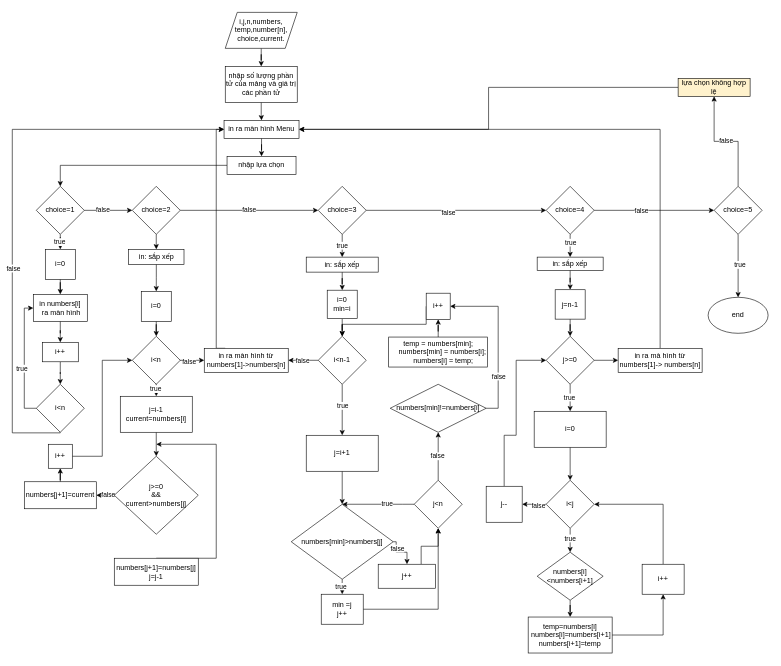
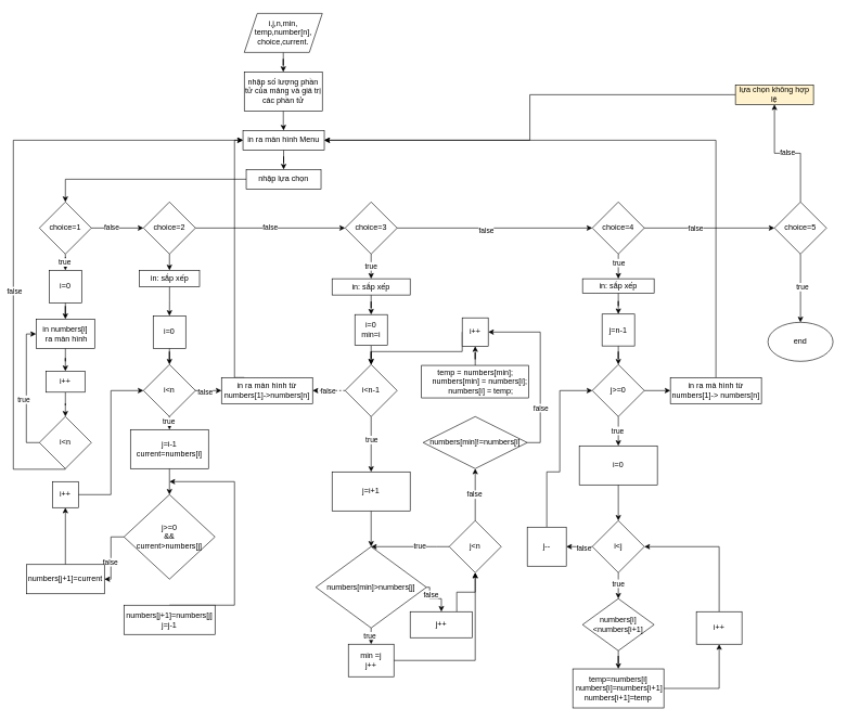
- <mxCell id="3" value="i,j,n,numbers,&lt;br&gt;temp,number[n],&lt;br&gt;choice,current." style="shape=parallelogram;perimeter=parallelogramPerimeter;whiteSpace=wrap;html=1;fixedSize=1;" vertex="1" parent="1"><mxGeometry x="375" y="20" width="120" height="60" as="geometry" /></mxCell>
+ <mxCell id="3" value="i,j,n,min,&lt;br&gt;temp,number[n],&lt;br&gt;choice,current." style="shape=parallelogram;perimeter=parallelogramPerimeter;whiteSpace=wrap;html=1;fixedSize=1;" vertex="1" parent="1"><mxGeometry x="375" y="20" width="120" height="60" as="geometry" /></mxCell>
- <mxCell id="75" style="edgeStyle=orthogonalEdgeStyle;rounded=0;orthogonalLoop=1;jettySize=auto;html=1;exitX=0;exitY=0.5;exitDx=0;exitDy=0;" edge="1" parent="1" source="77" target="56"><mxGeometry relative="1" as="geometry" /></mxCell>
+ <mxCell id="75" style="edgeStyle=orthogonalEdgeStyle;rounded=0;orthogonalLoop=1;jettySize=auto;html=1;exitX=0;exitY=0.5;exitDx=0;exitDy=0;dashed=1;" edge="1" parent="1" source="77" target="56"><mxGeometry relative="1" as="geometry" /></mxCell>
- <mxCell id="44" value="numbers[j+1]=current" style="whiteSpace=wrap;html=1;" vertex="1" parent="1"><mxGeometry x="40" y="802.5" width="120" height="45" as="geometry" /></mxCell>
+ <mxCell id="44" value="numbers[j+1]=current" style="whiteSpace=wrap;html=1;" vertex="1" parent="1"><mxGeometry x="40" y="867.5" width="120" height="45" as="geometry" /></mxCell>
